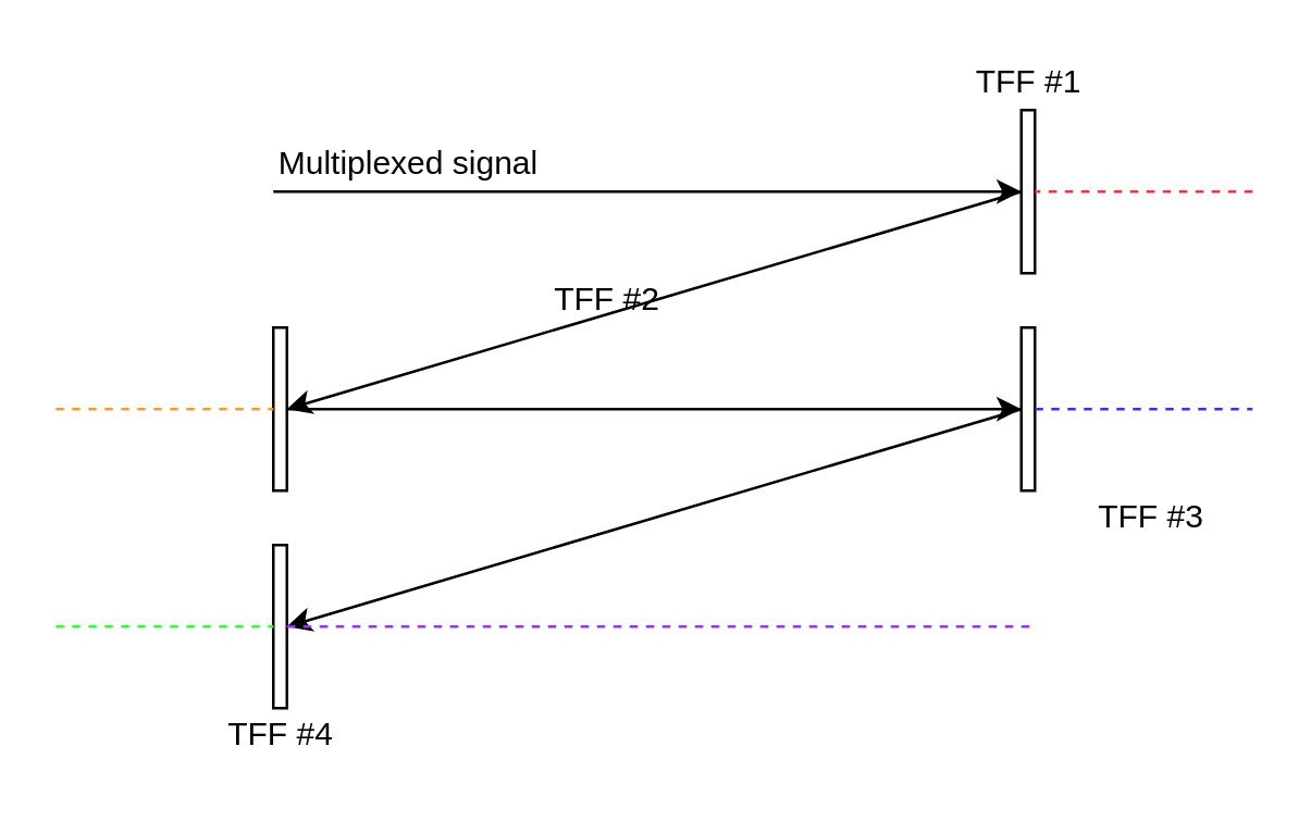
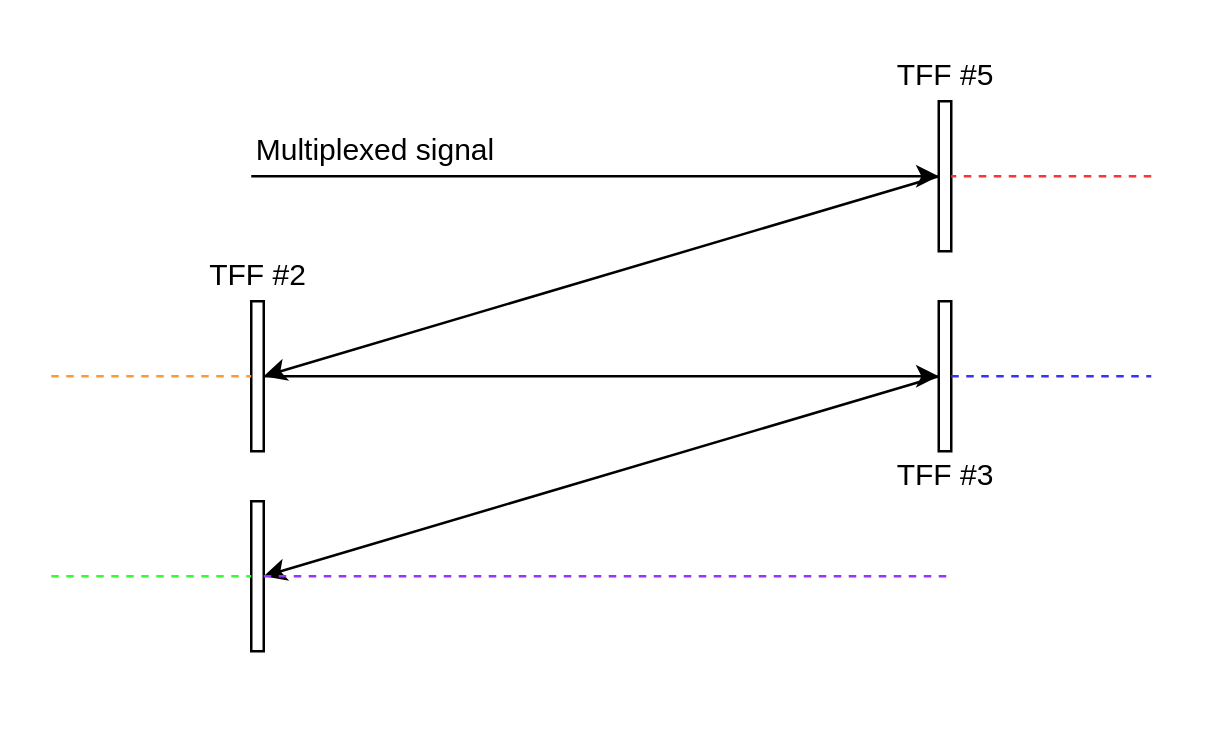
- <mxCell id="16" value="TFF #1" style="text;html=1;strokeColor=none;fillColor=none;align=center;verticalAlign=middle;whiteSpace=wrap;rounded=0;" vertex="1" parent="1"><mxGeometry x="352.5" y="20" width="50" height="20" as="geometry" /></mxCell>
+ <mxCell id="16" value="TFF #5" style="text;html=1;strokeColor=none;fillColor=none;align=center;verticalAlign=middle;whiteSpace=wrap;rounded=0;" vertex="1" parent="1"><mxGeometry x="352.5" y="20" width="50" height="20" as="geometry" /></mxCell>
- <mxCell id="17" value="TFF #2" style="text;html=1;strokeColor=none;fillColor=none;align=center;verticalAlign=middle;whiteSpace=wrap;rounded=0;" vertex="1" parent="1"><mxGeometry x="197.5" y="100" width="50" height="20" as="geometry" /></mxCell>
+ <mxCell id="17" value="TFF #2" style="text;html=1;strokeColor=none;fillColor=none;align=center;verticalAlign=middle;whiteSpace=wrap;rounded=0;" vertex="1" parent="1"><mxGeometry x="77.5" y="100" width="50" height="20" as="geometry" /></mxCell>
- <mxCell id="18" value="TFF #3" style="text;html=1;strokeColor=none;fillColor=none;align=center;verticalAlign=middle;whiteSpace=wrap;rounded=0;" vertex="1" parent="1"><mxGeometry x="397.5" y="180" width="50" height="20" as="geometry" /></mxCell>
+ <mxCell id="18" value="TFF #3" style="text;html=1;strokeColor=none;fillColor=none;align=center;verticalAlign=middle;whiteSpace=wrap;rounded=0;" vertex="1" parent="1"><mxGeometry x="352.5" y="180" width="50" height="20" as="geometry" /></mxCell>
- <mxCell id="19" value="TFF #4" style="text;html=1;strokeColor=none;fillColor=none;align=center;verticalAlign=middle;whiteSpace=wrap;rounded=0;" vertex="1" parent="1"><mxGeometry x="77.5" y="260" width="50" height="20" as="geometry" /></mxCell>
